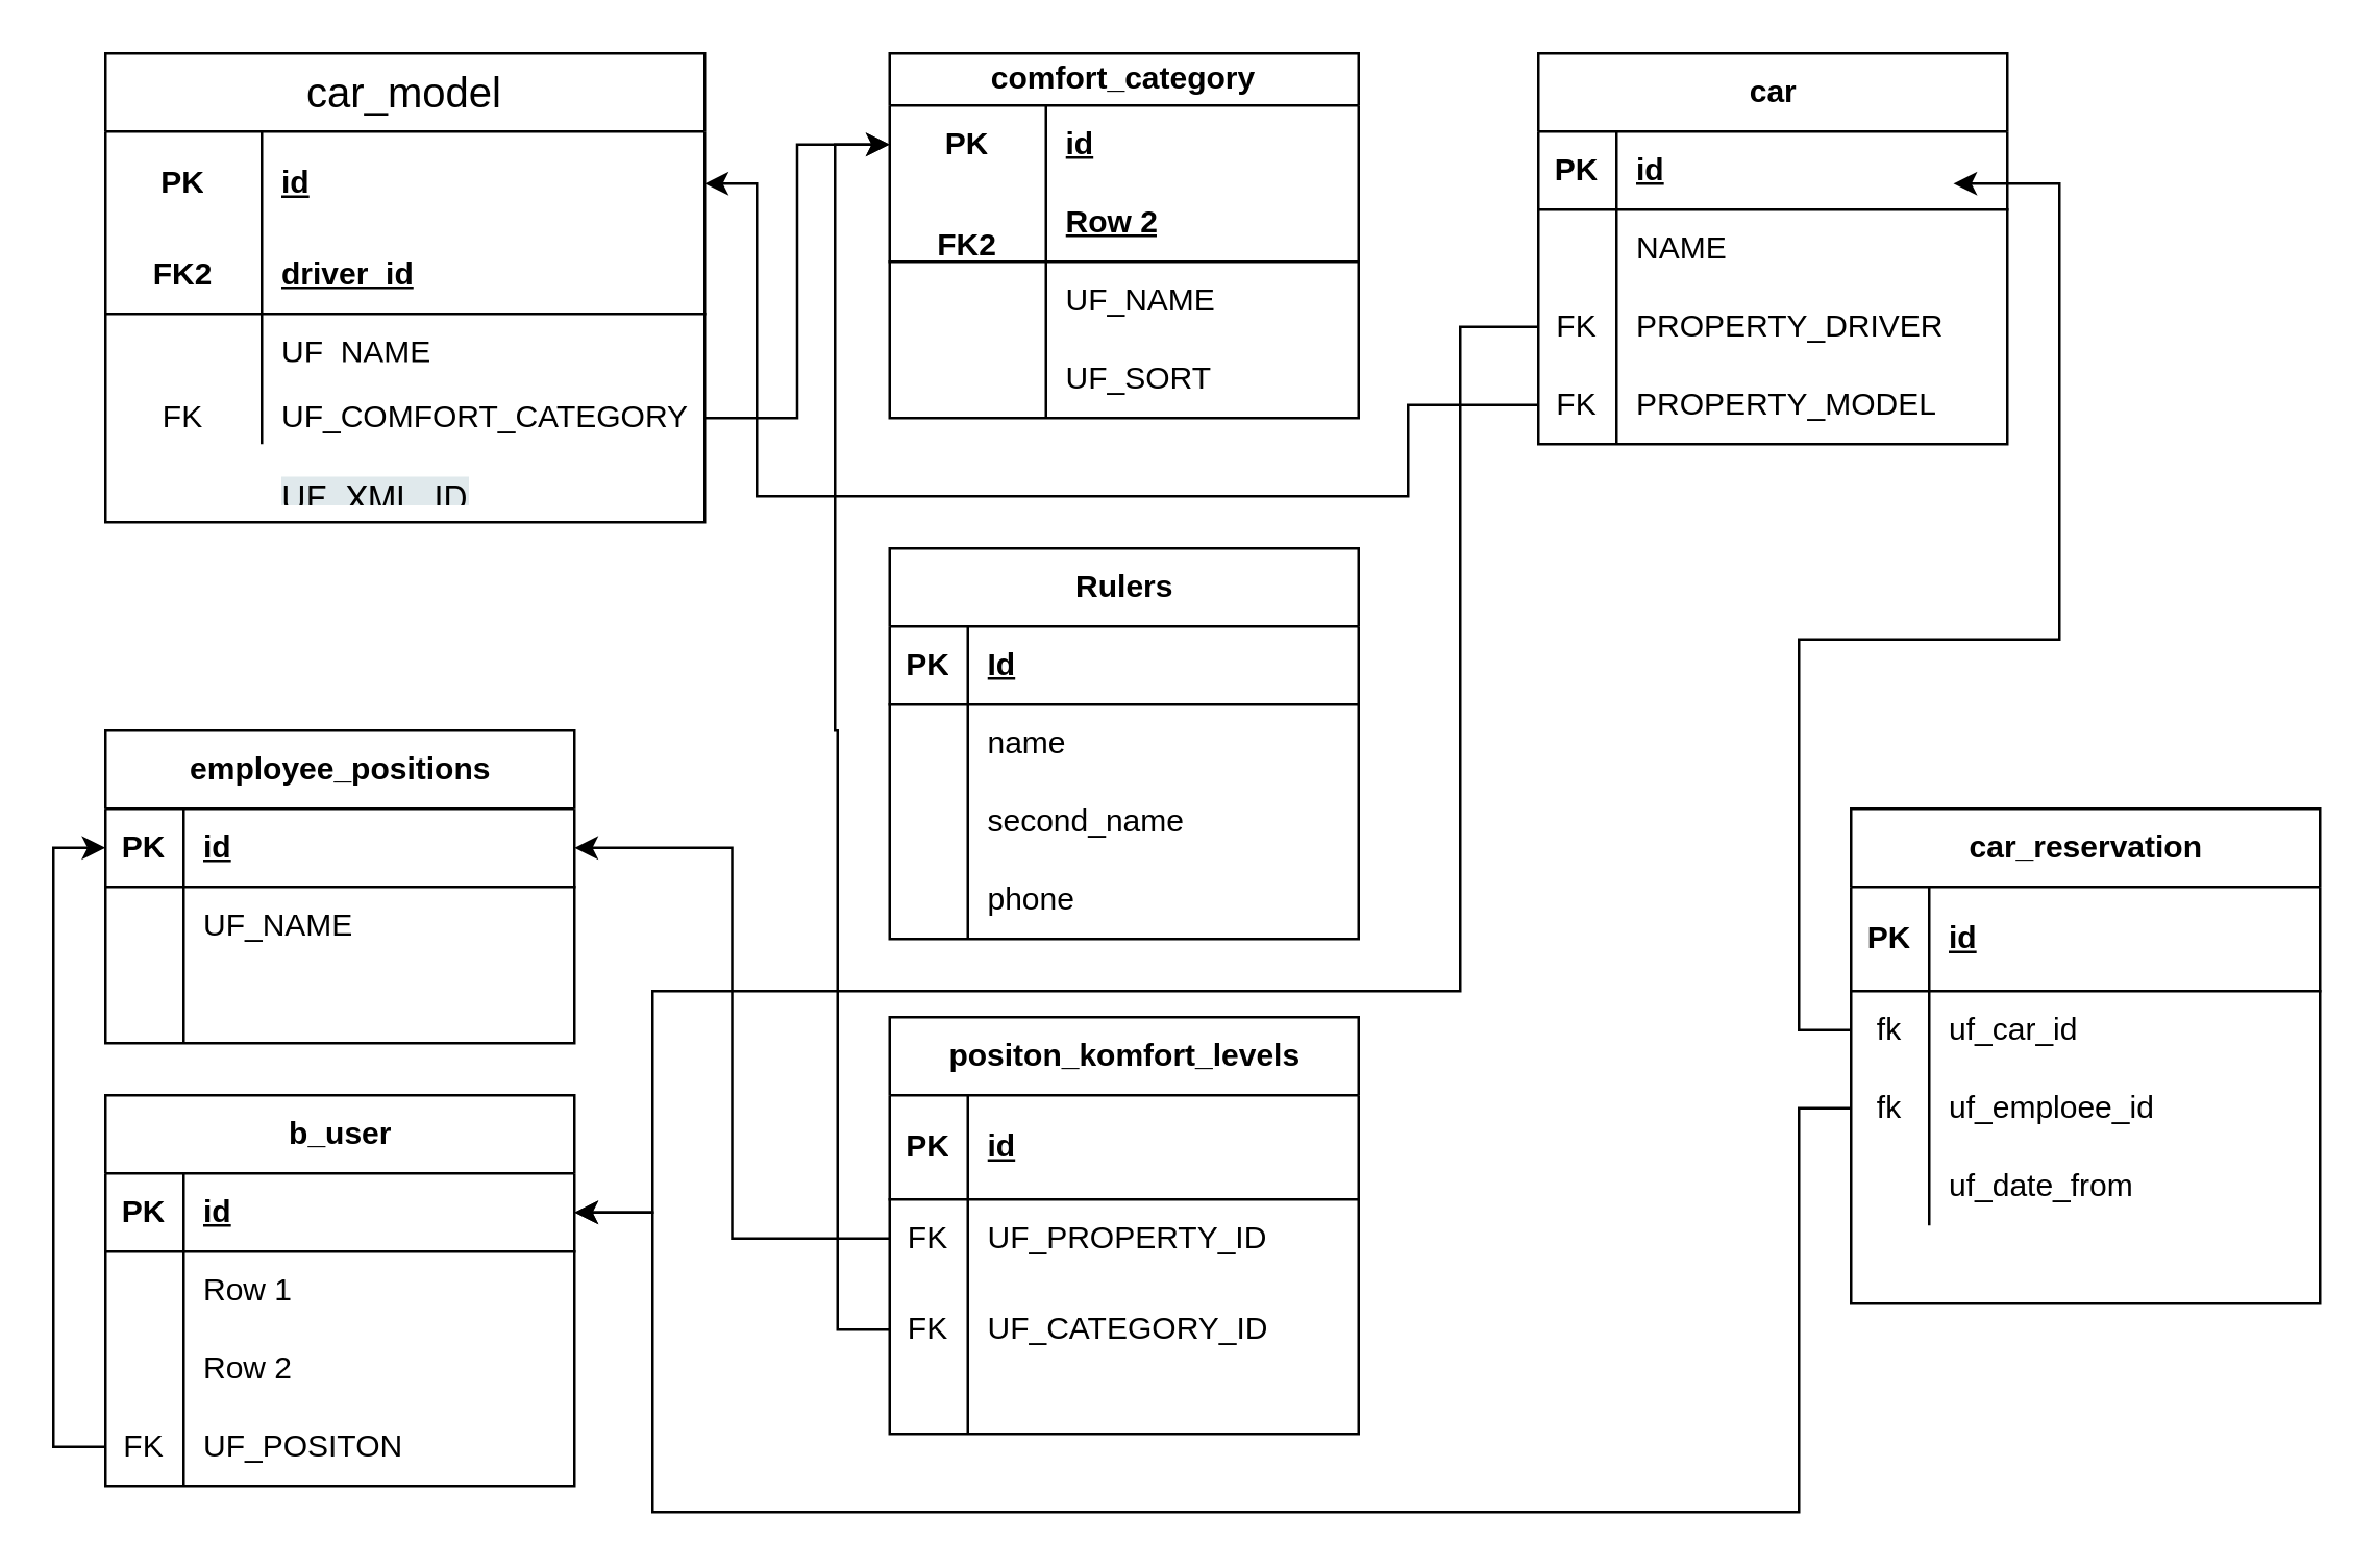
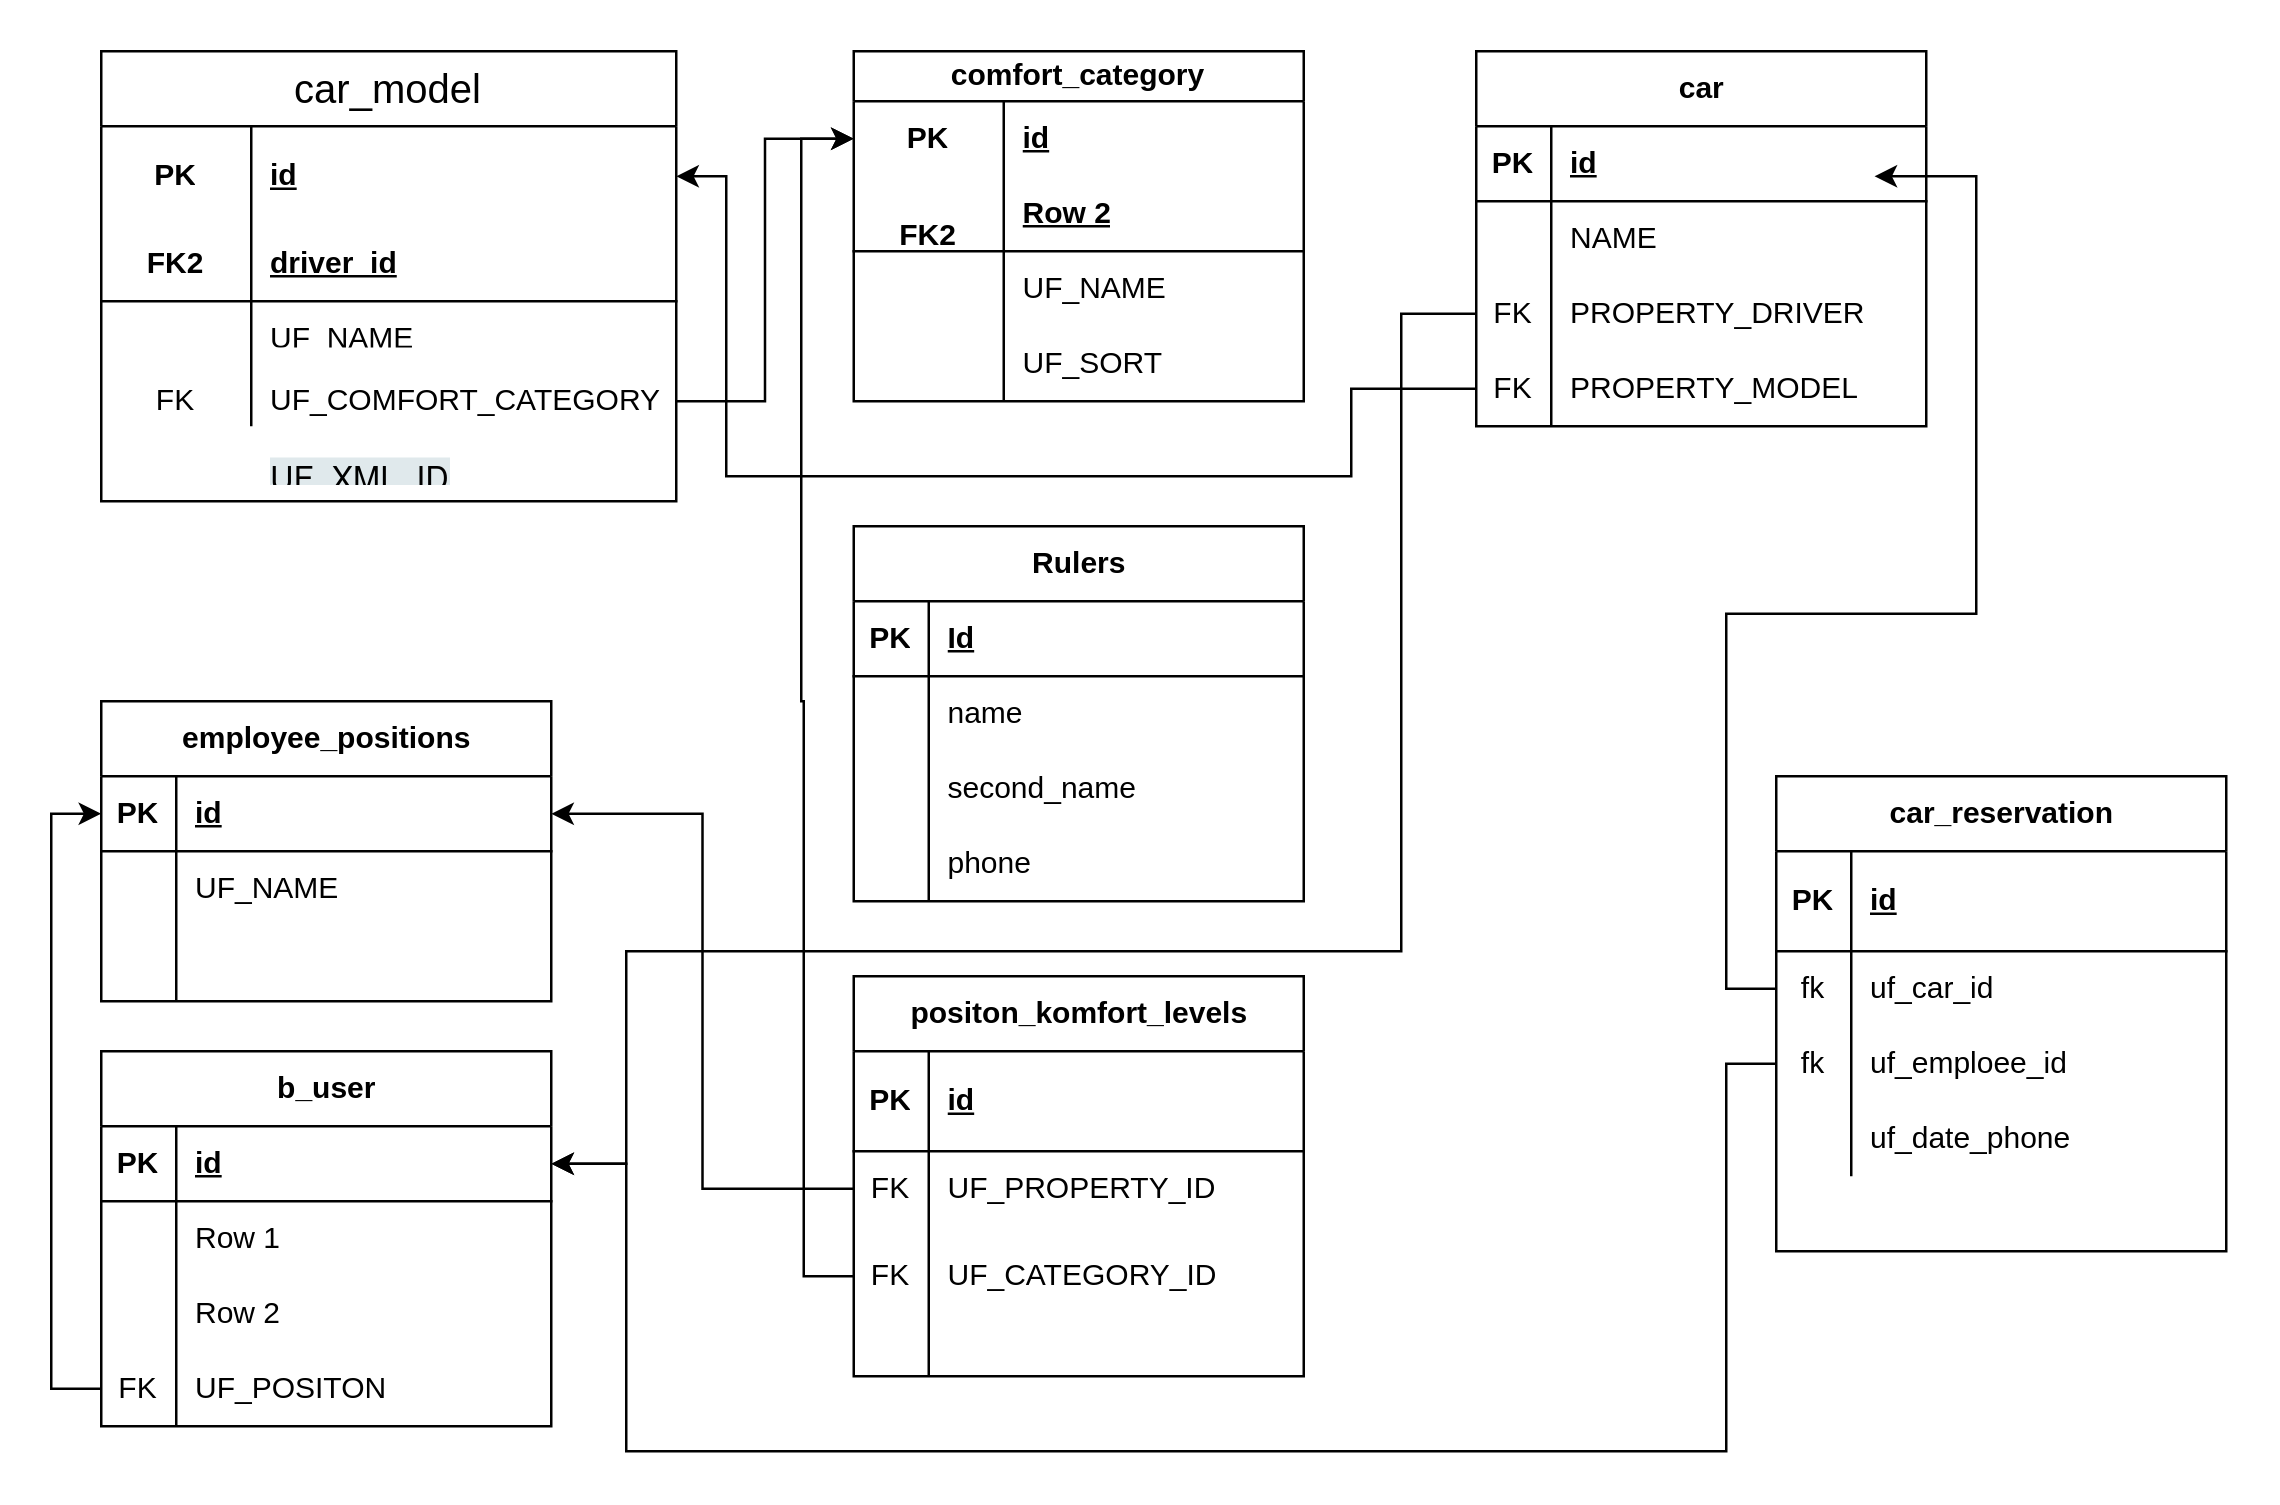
- <mxCell id="98" value="uf_date_from" style="shape=partialRectangle;connectable=0;fillColor=none;top=0;left=0;bottom=0;right=0;align=left;spacingLeft=6;overflow=hidden;whiteSpace=wrap;html=1;" vertex="1" parent="96"><mxGeometry x="30" width="150" height="30" as="geometry"><mxRectangle width="150" height="30" as="alternateBounds" /></mxGeometry></mxCell>
+ <mxCell id="98" value="uf_date_phone" style="shape=partialRectangle;connectable=0;fillColor=none;top=0;left=0;bottom=0;right=0;align=left;spacingLeft=6;overflow=hidden;whiteSpace=wrap;html=1;" vertex="1" parent="96"><mxGeometry x="30" width="150" height="30" as="geometry"><mxRectangle width="150" height="30" as="alternateBounds" /></mxGeometry></mxCell>
